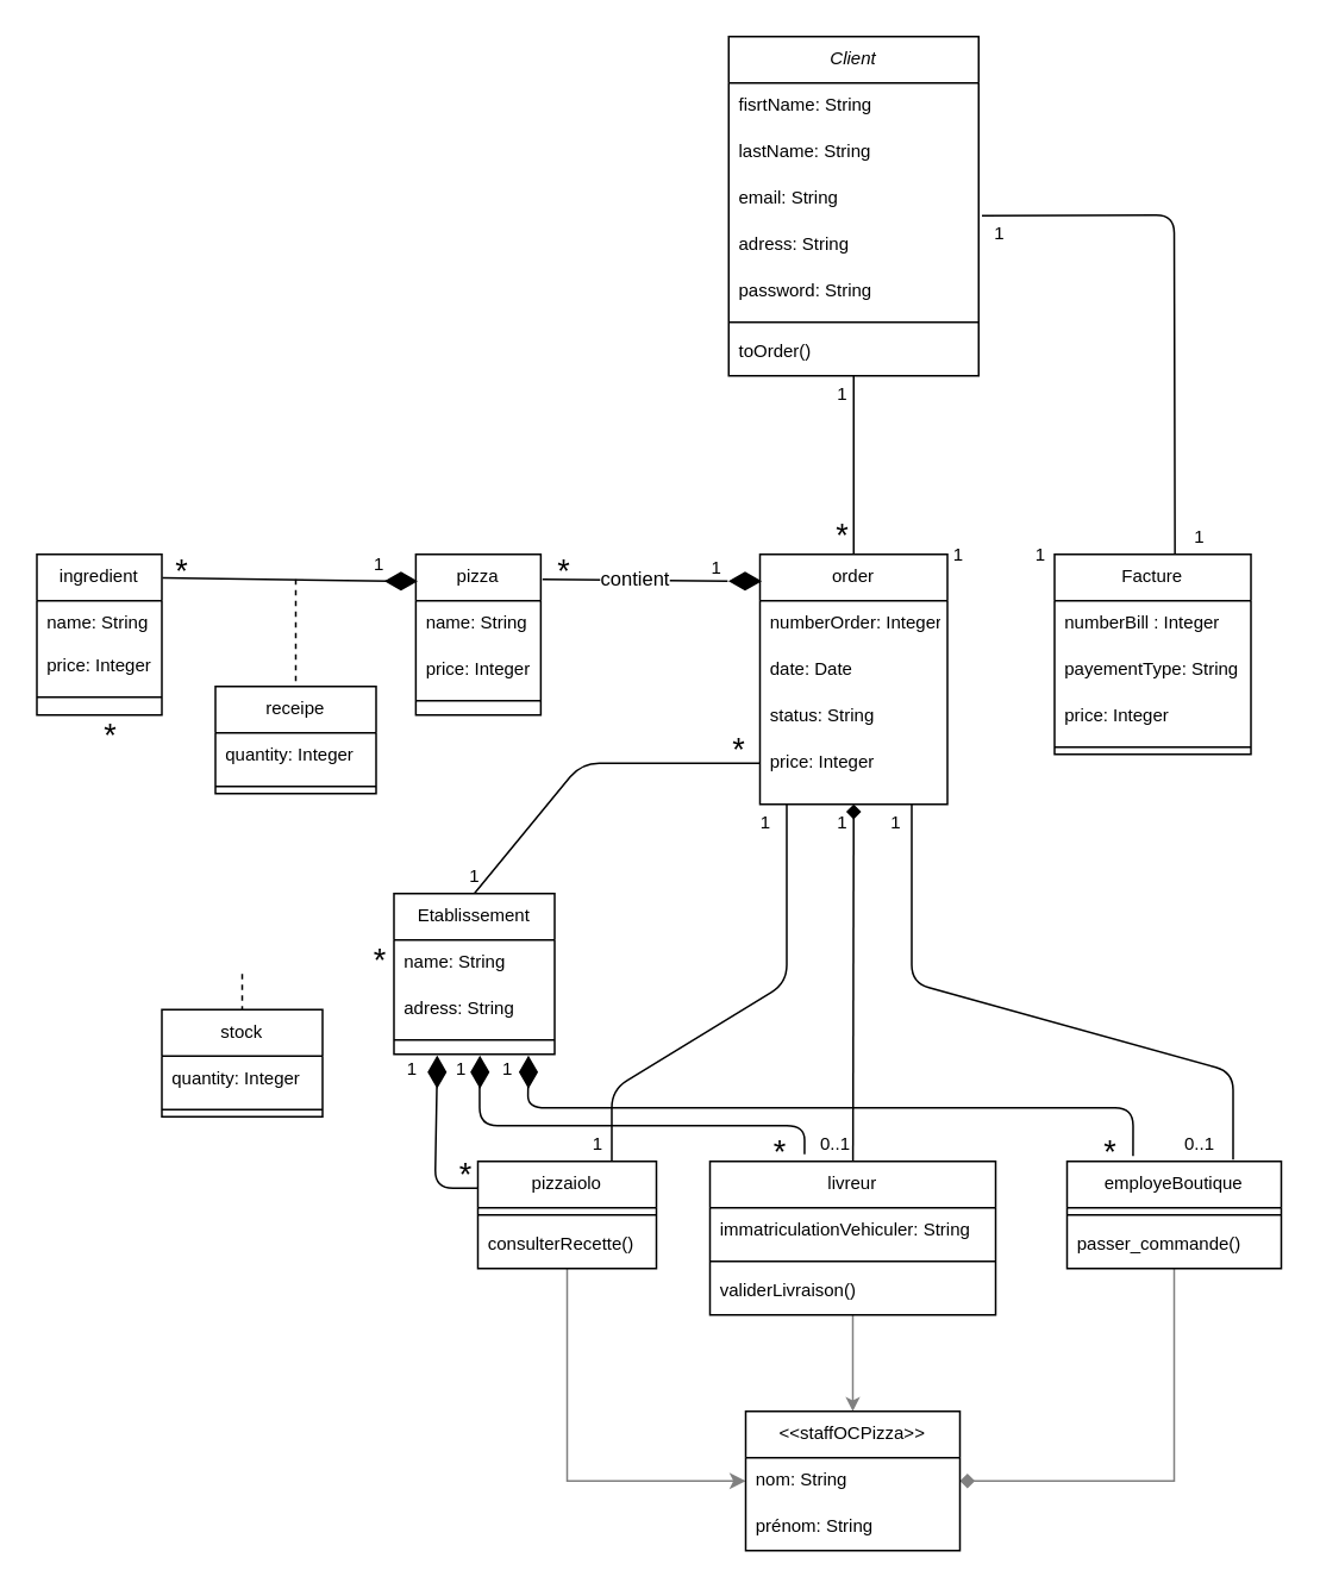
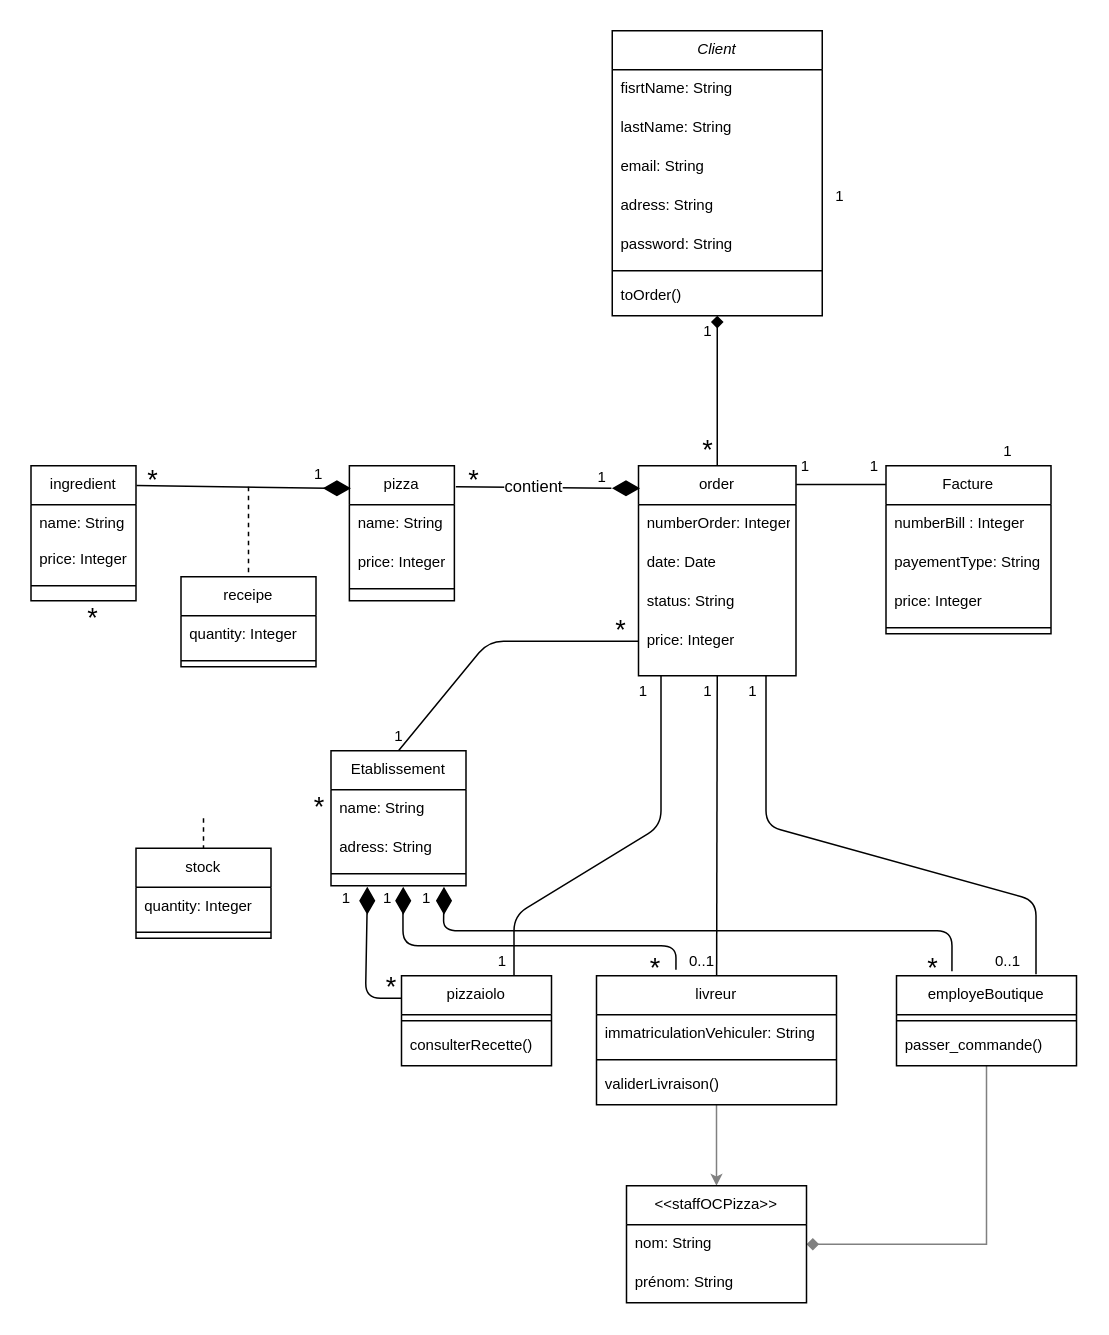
- <mxCell id="2" value="" style="endArrow=none;html=1;entryX=0.613;entryY=-0.005;entryDx=0;entryDy=0;entryPerimeter=0;exitX=1.013;exitY=0.857;exitDx=0;exitDy=0;exitPerimeter=0;" edge="1" parent="1" source="63" target="51"><mxGeometry width="50" height="50" relative="1" as="geometry"><mxPoint x="650" y="190" as="sourcePoint" /><mxPoint x="700" y="140" as="targetPoint" /><Array as="points"><mxPoint x="657" y="120" /></Array></mxGeometry></mxCell>
- <mxCell id="3" value="" style="endArrow=none;html=1;exitX=0.5;exitY=0;exitDx=0;exitDy=0;" edge="1" parent="1" source="46" target="67"><mxGeometry width="50" height="50" relative="1" as="geometry"><mxPoint x="492" y="500" as="sourcePoint" /><mxPoint x="349" y="480" as="targetPoint" /></mxGeometry></mxCell>
+ <mxCell id="3" value="" style="endArrow=diamond;html=1;exitX=0.5;exitY=0;exitDx=0;exitDy=0;" edge="1" parent="1" source="46" target="67"><mxGeometry width="50" height="50" relative="1" as="geometry"><mxPoint x="492" y="500" as="sourcePoint" /><mxPoint x="349" y="480" as="targetPoint" /></mxGeometry></mxCell>
+ <mxCell id="4" value="" style="endArrow=none;html=1;exitX=1.001;exitY=0.089;exitDx=0;exitDy=0;entryX=-0.001;entryY=0.112;entryDx=0;entryDy=0;entryPerimeter=0;exitPerimeter=0;" edge="1" parent="1" source="46" target="51"><mxGeometry width="50" height="50" relative="1" as="geometry"><mxPoint x="620" y="430" as="sourcePoint" /><mxPoint x="670" y="380" as="targetPoint" /></mxGeometry></mxCell>
- <mxCell id="13" value="" style="endArrow=diamond;html=1;fontSize=10;entryX=0.5;entryY=1;entryDx=0;entryDy=0;" edge="1" parent="1" source="75" target="46"><mxGeometry width="50" height="50" relative="1" as="geometry"><mxPoint x="460" y="560" as="sourcePoint" /><mxPoint x="510" y="510" as="targetPoint" /></mxGeometry></mxCell>
+ <mxCell id="13" value="" style="endArrow=none;html=1;fontSize=10;entryX=0.5;entryY=1;entryDx=0;entryDy=0;" edge="1" parent="1" source="75" target="46"><mxGeometry width="50" height="50" relative="1" as="geometry"><mxPoint x="460" y="560" as="sourcePoint" /><mxPoint x="510" y="510" as="targetPoint" /></mxGeometry></mxCell>
- <mxCell id="10" style="edgeStyle=orthogonalEdgeStyle;rounded=0;orthogonalLoop=1;jettySize=auto;html=1;entryX=0;entryY=0.5;entryDx=0;entryDy=0;startSize=1;endSize=6;strokeColor=#808080;fontSize=10;" edge="1" parent="1" source="85" target="83"><mxGeometry relative="1" as="geometry"><Array as="points"><mxPoint x="317" y="829" /></Array></mxGeometry></mxCell>
